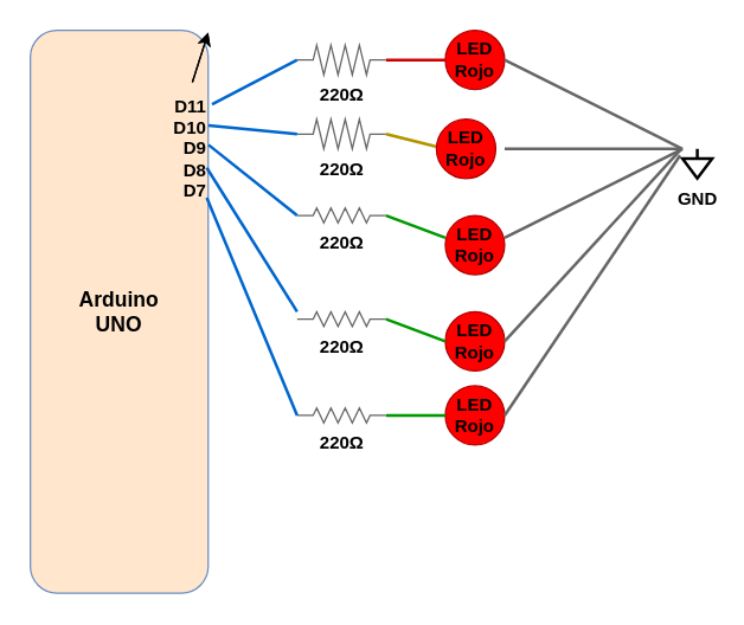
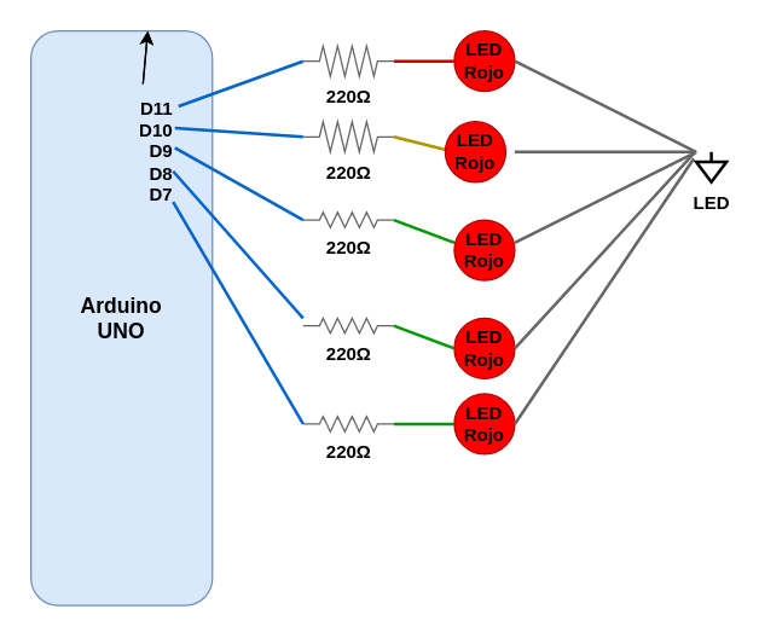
- <mxCell id="9" value="D11&lt;br&gt;D10&lt;br&gt;D9&lt;br&gt;D8&lt;br&gt;D7" style="text;html=1;align=right;verticalAlign=middle;resizable=0;points=[];autosize=1;fontSize=12;fontStyle=1;fontColor=#000000" parent="1" vertex="1"><mxGeometry x="90" y="55" width="50" height="90" as="geometry" /></mxCell>
+ <mxCell id="9" value="D11&lt;br&gt;D10&lt;br&gt;D9&lt;br&gt;D8&lt;br&gt;D7" style="text;html=1;align=right;verticalAlign=middle;resizable=0;points=[];autosize=1;fontSize=12;fontStyle=1;fontColor=#000000" parent="1" vertex="1"><mxGeometry x="65" y="55" width="50" height="90" as="geometry" /></mxCell>
- <mxCell id="16" value="GND" style="pointerEvents=1;verticalLabelPosition=bottom;shadow=0;dashed=0;align=center;html=1;verticalAlign=top;shape=mxgraph.electrical.signal_sources.signal_ground;strokeWidth=2;fontSize=12;fontStyle=1;fontColor=#000000" parent="1" vertex="1"><mxGeometry x="460" y="100" width="20" height="20" as="geometry" /></mxCell>
+ <mxCell id="16" value="LED" style="pointerEvents=1;verticalLabelPosition=bottom;shadow=0;dashed=0;align=center;html=1;verticalAlign=top;shape=mxgraph.electrical.signal_sources.signal_ground;strokeWidth=2;fontSize=12;fontStyle=1;fontColor=#000000" parent="1" vertex="1"><mxGeometry x="460" y="100" width="20" height="20" as="geometry" /></mxCell>
- <mxCell id="2" value="Arduino&#10;UNO" style="rounded=1;whiteSpace=wrap;html=1;fillColor=#ffe6cc;strokeColor=#6c8ebf;fontSize=14;fontStyle=1;fontColor=#000000;" parent="1" vertex="1"><mxGeometry x="20" y="20" width="120" height="380" as="geometry" /></mxCell>
+ <mxCell id="2" value="Arduino&#10;UNO" style="rounded=1;whiteSpace=wrap;html=1;fillColor=#dae8fc;strokeColor=#6c8ebf;fontSize=14;fontStyle=1;fontColor=#000000" parent="1" vertex="1"><mxGeometry x="20" y="20" width="120" height="380" as="geometry" /></mxCell>
